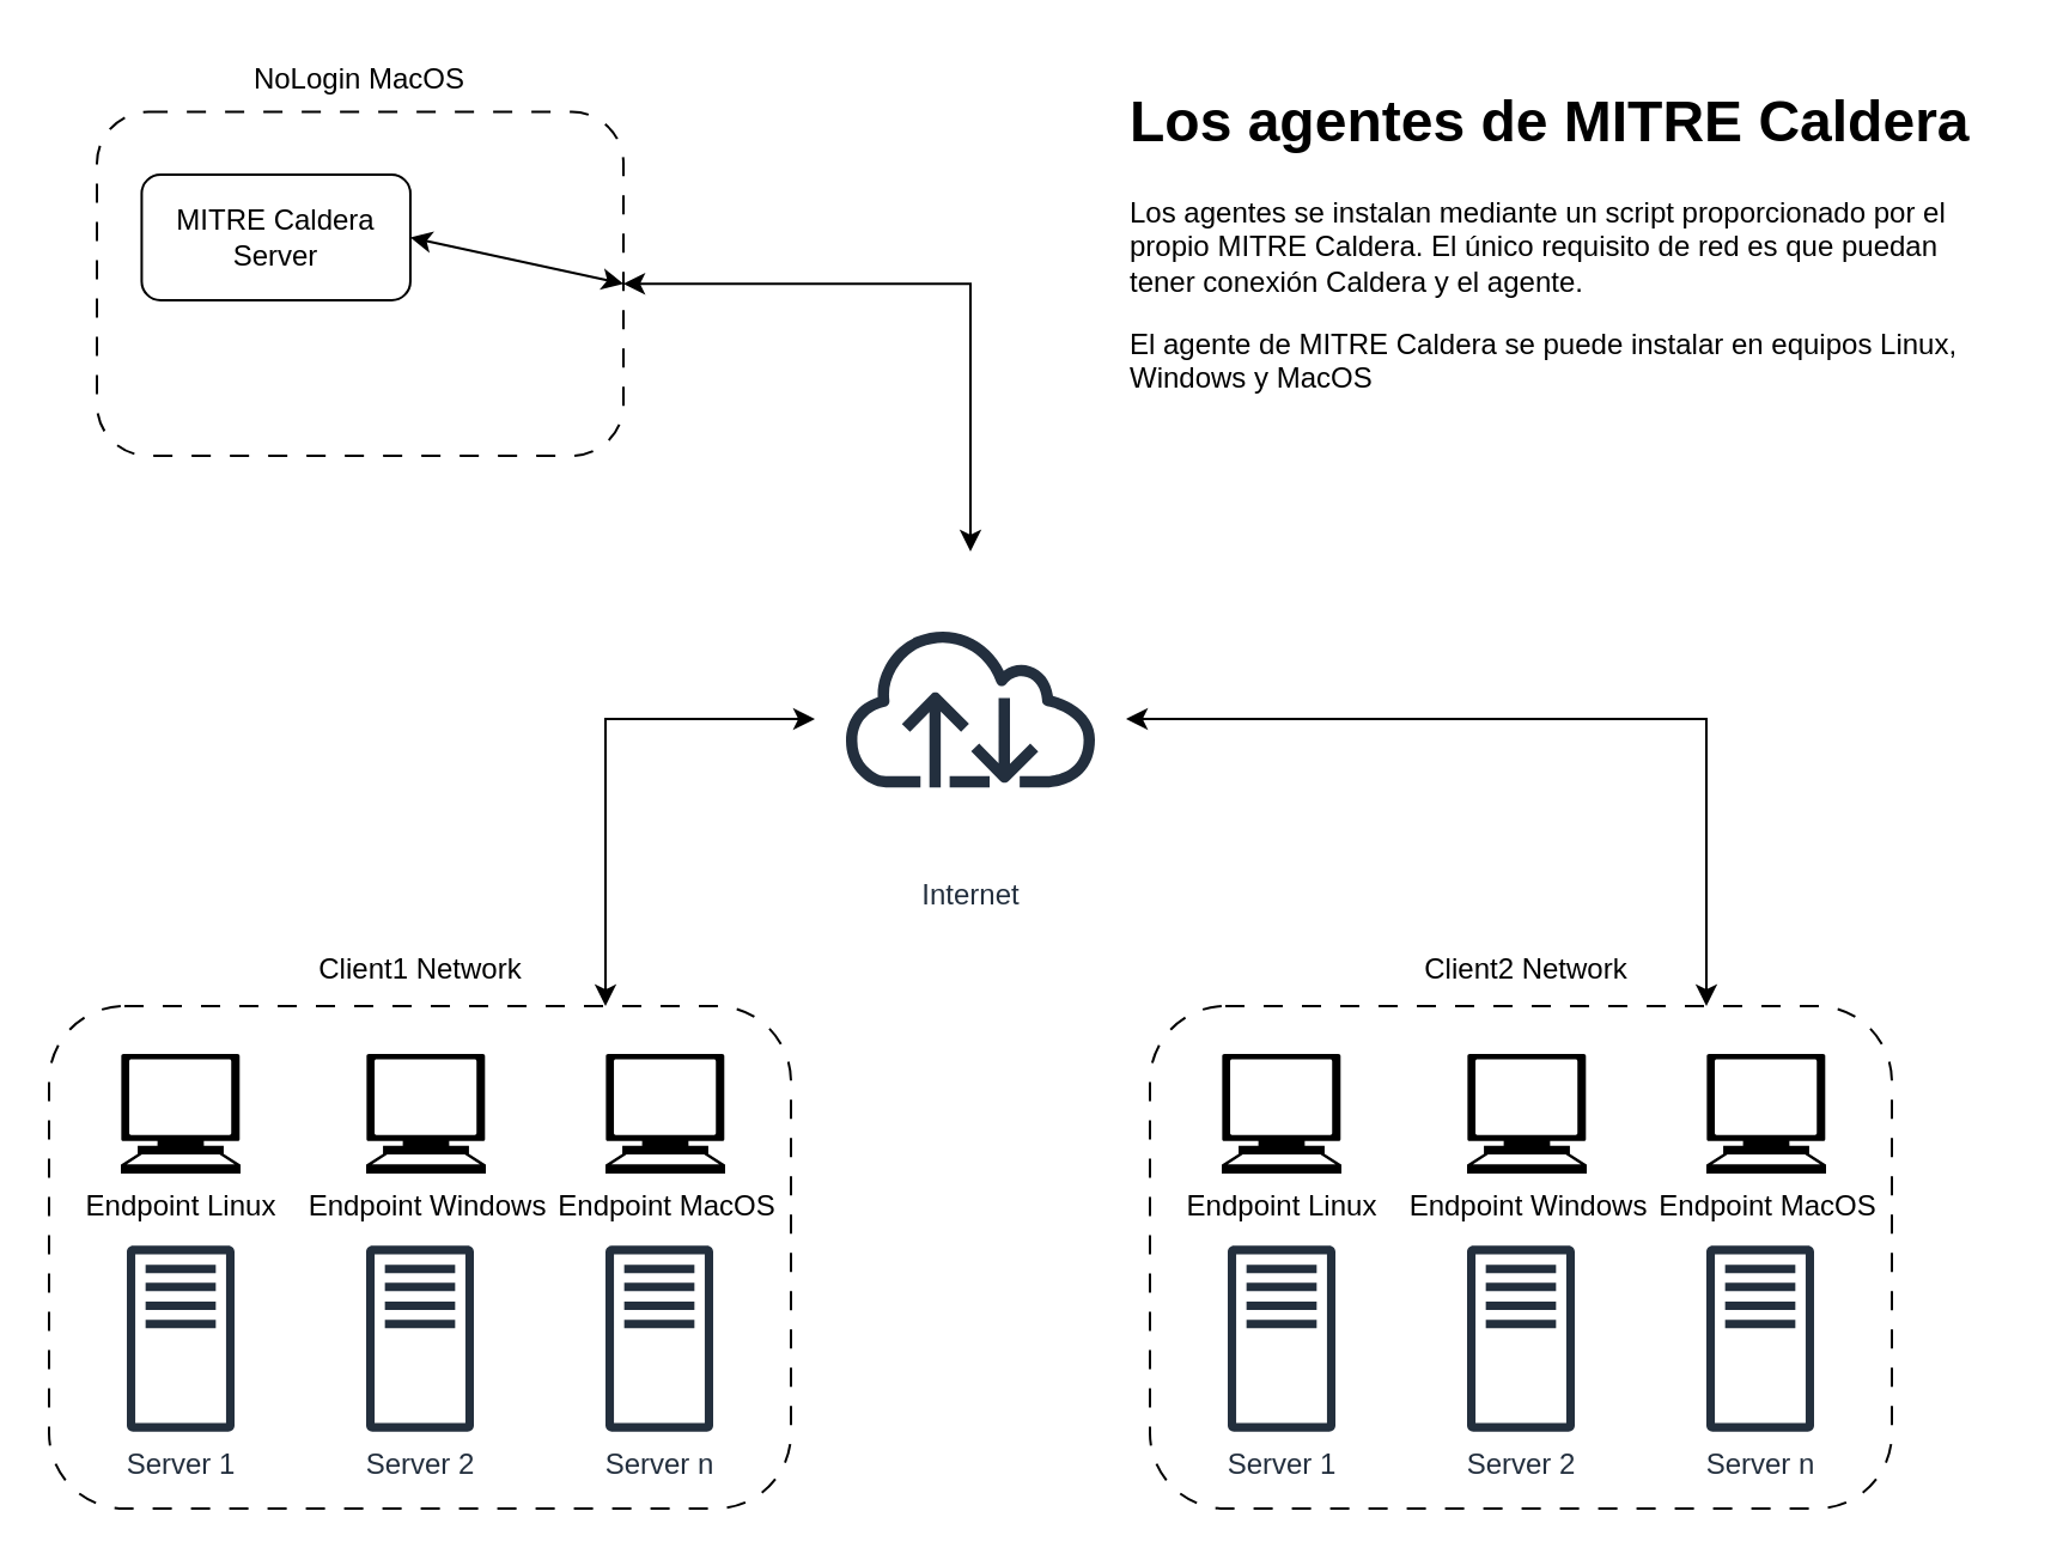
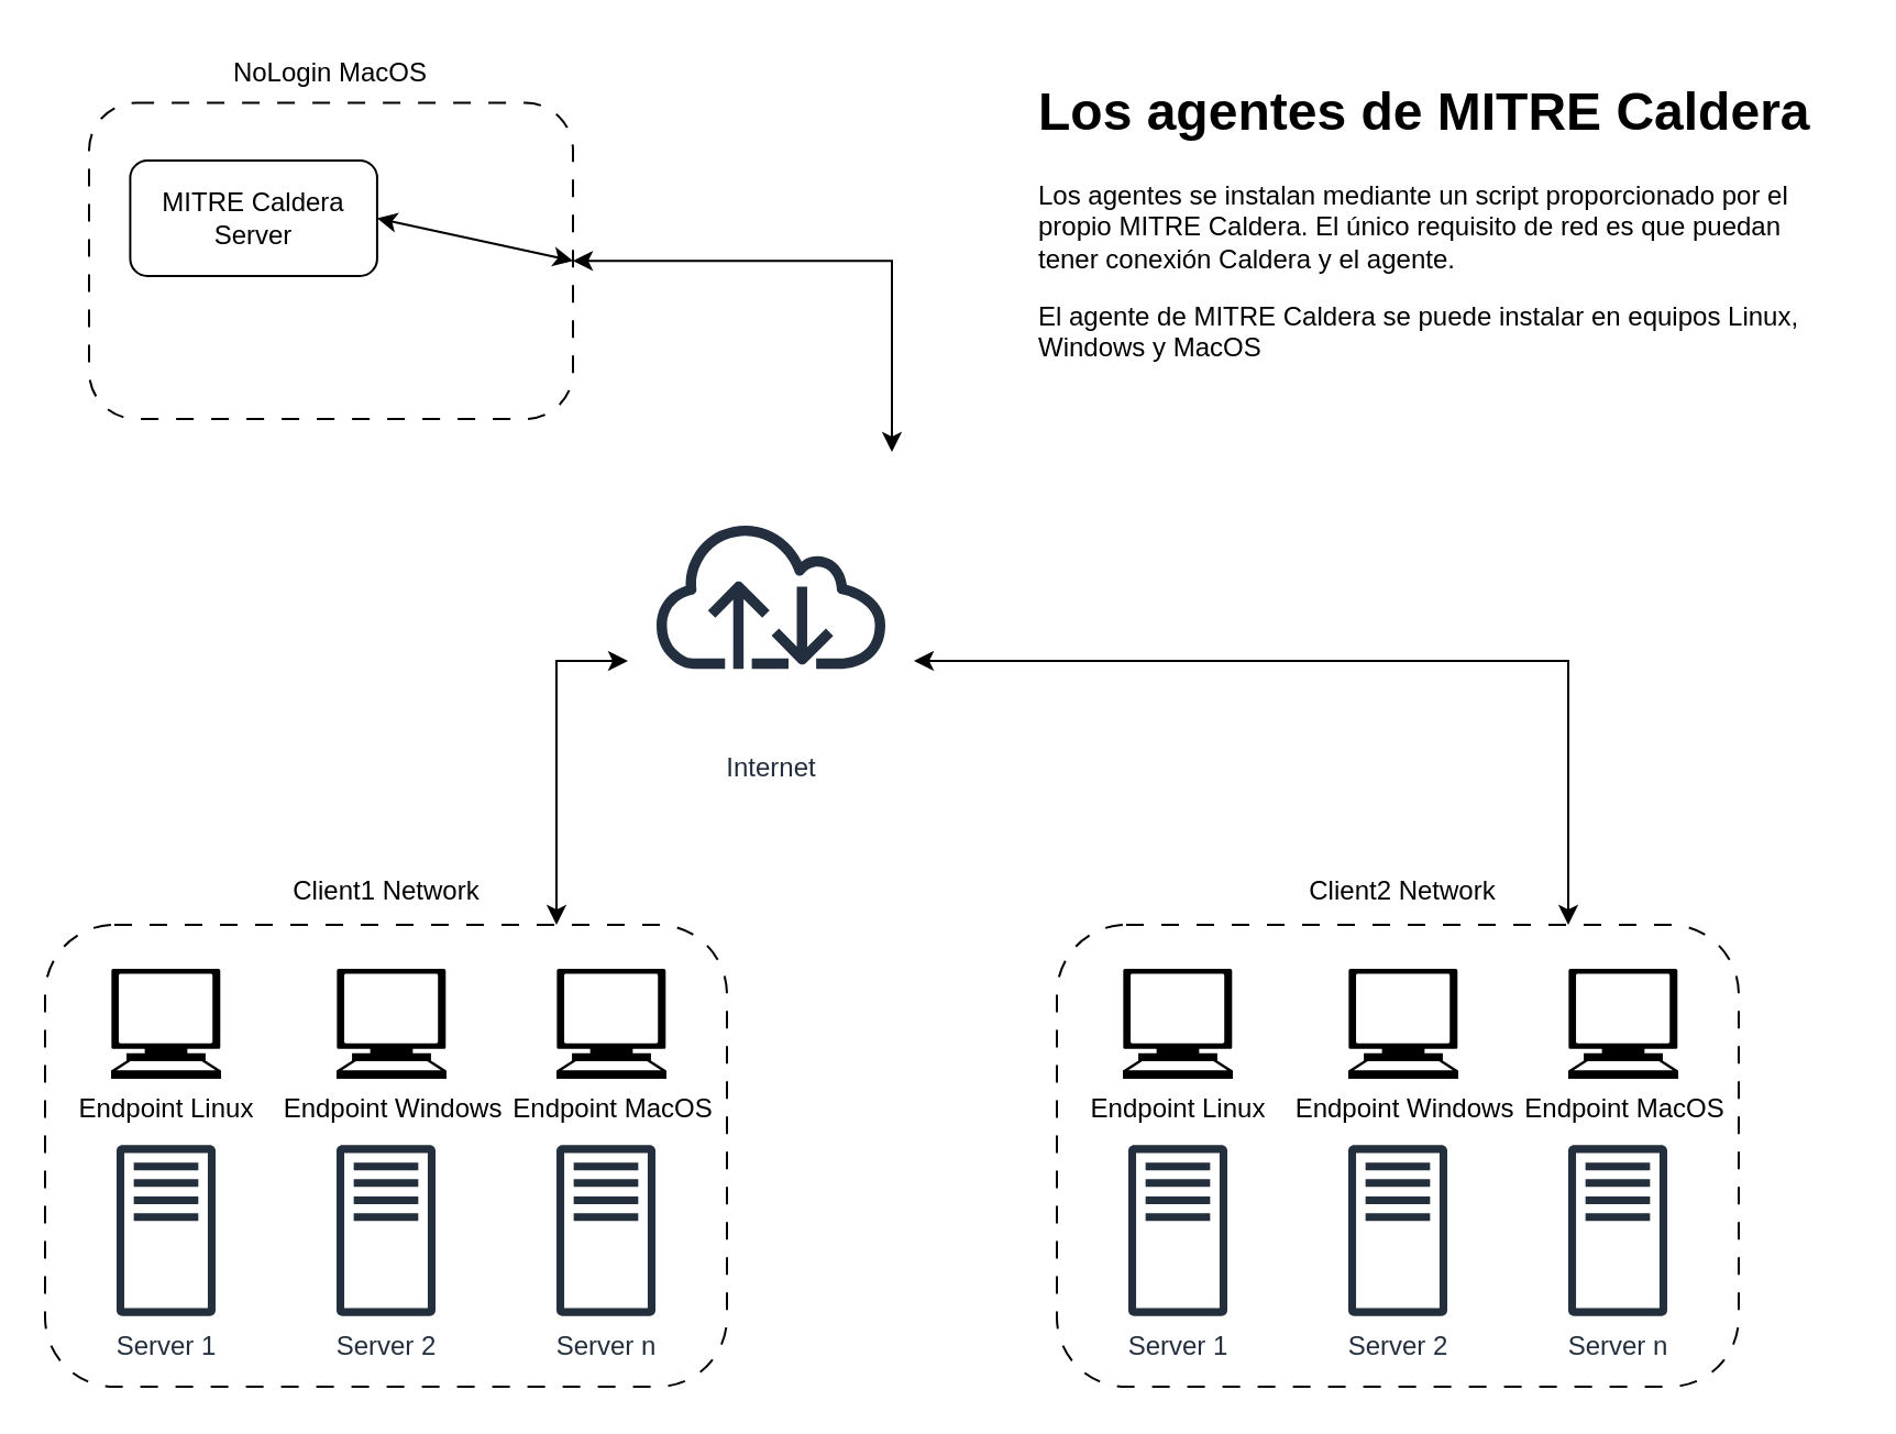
- <mxCell id="5" value="Internet" style="sketch=0;outlineConnect=0;fontColor=#232F3E;gradientColor=none;strokeColor=#232F3E;fillColor=#ffffff;dashed=0;verticalLabelPosition=bottom;verticalAlign=top;align=center;html=1;fontSize=12;fontStyle=0;aspect=fixed;shape=mxgraph.aws4.resourceIcon;resIcon=mxgraph.aws4.internet;" parent="1" vertex="1"><mxGeometry x="340" y="230" width="130" height="130" as="geometry" /></mxCell>
+ <mxCell id="5" value="Internet" style="sketch=0;outlineConnect=0;fontColor=#232F3E;gradientColor=none;strokeColor=#232F3E;fillColor=#ffffff;dashed=0;verticalLabelPosition=bottom;verticalAlign=top;align=center;html=1;fontSize=12;fontStyle=0;aspect=fixed;shape=mxgraph.aws4.resourceIcon;resIcon=mxgraph.aws4.internet;" parent="1" vertex="1"><mxGeometry x="285" y="205" width="130" height="130" as="geometry" /></mxCell>
